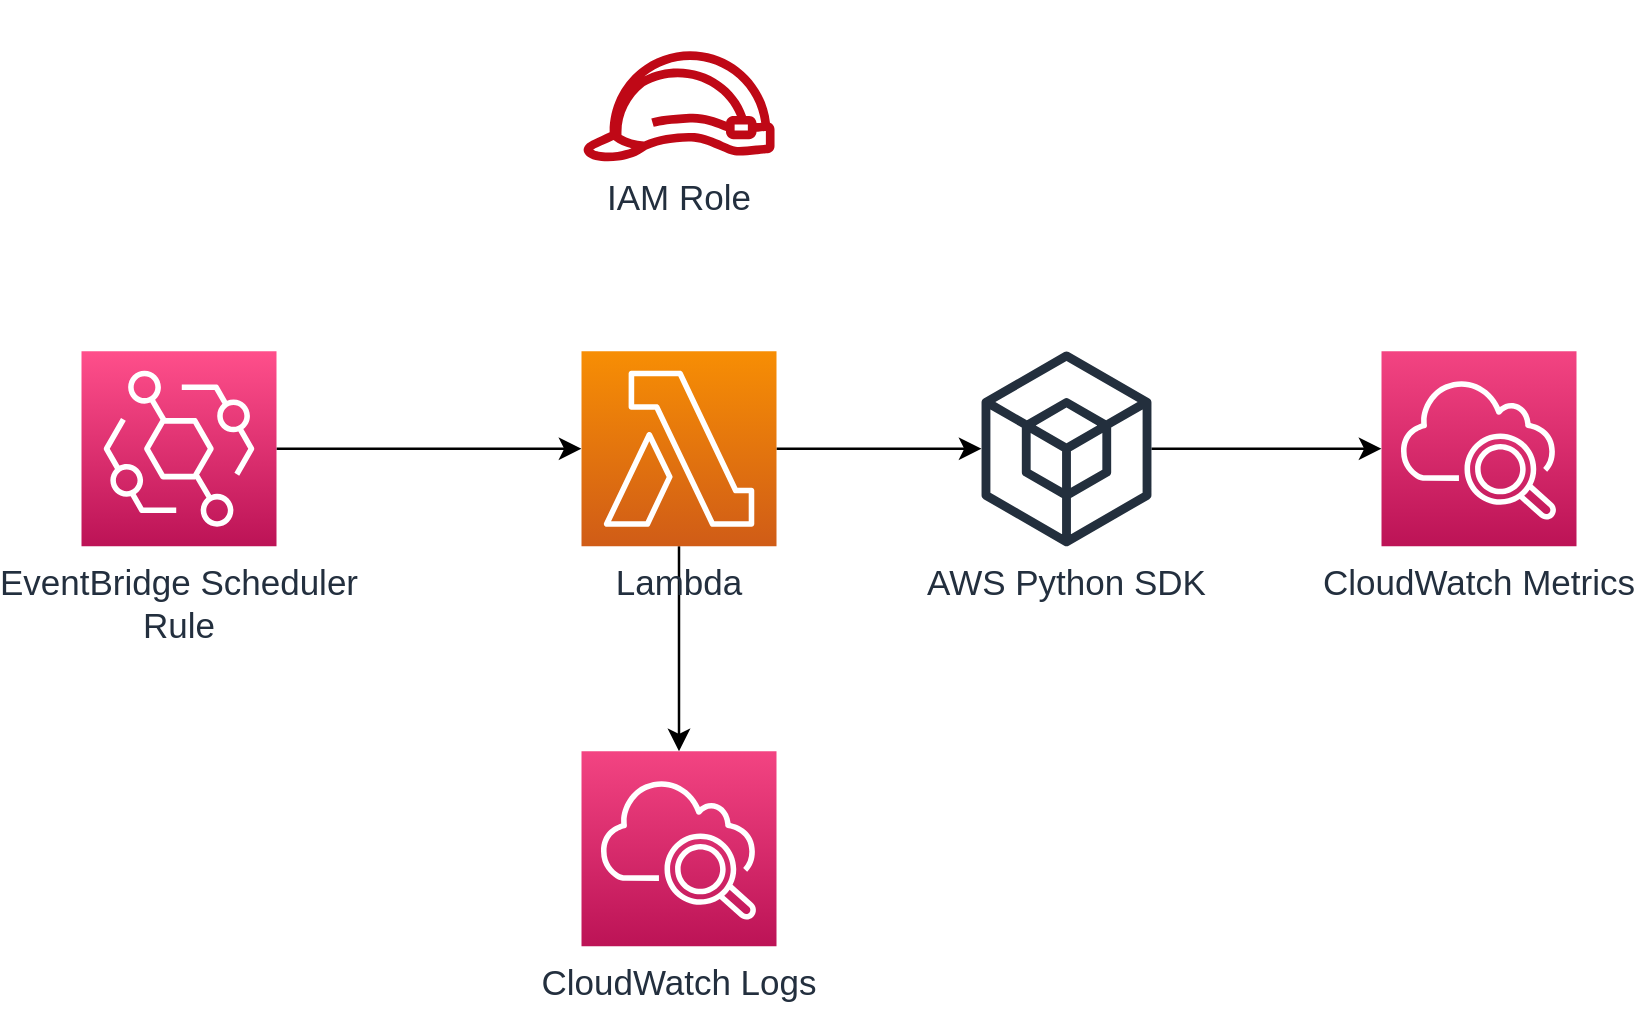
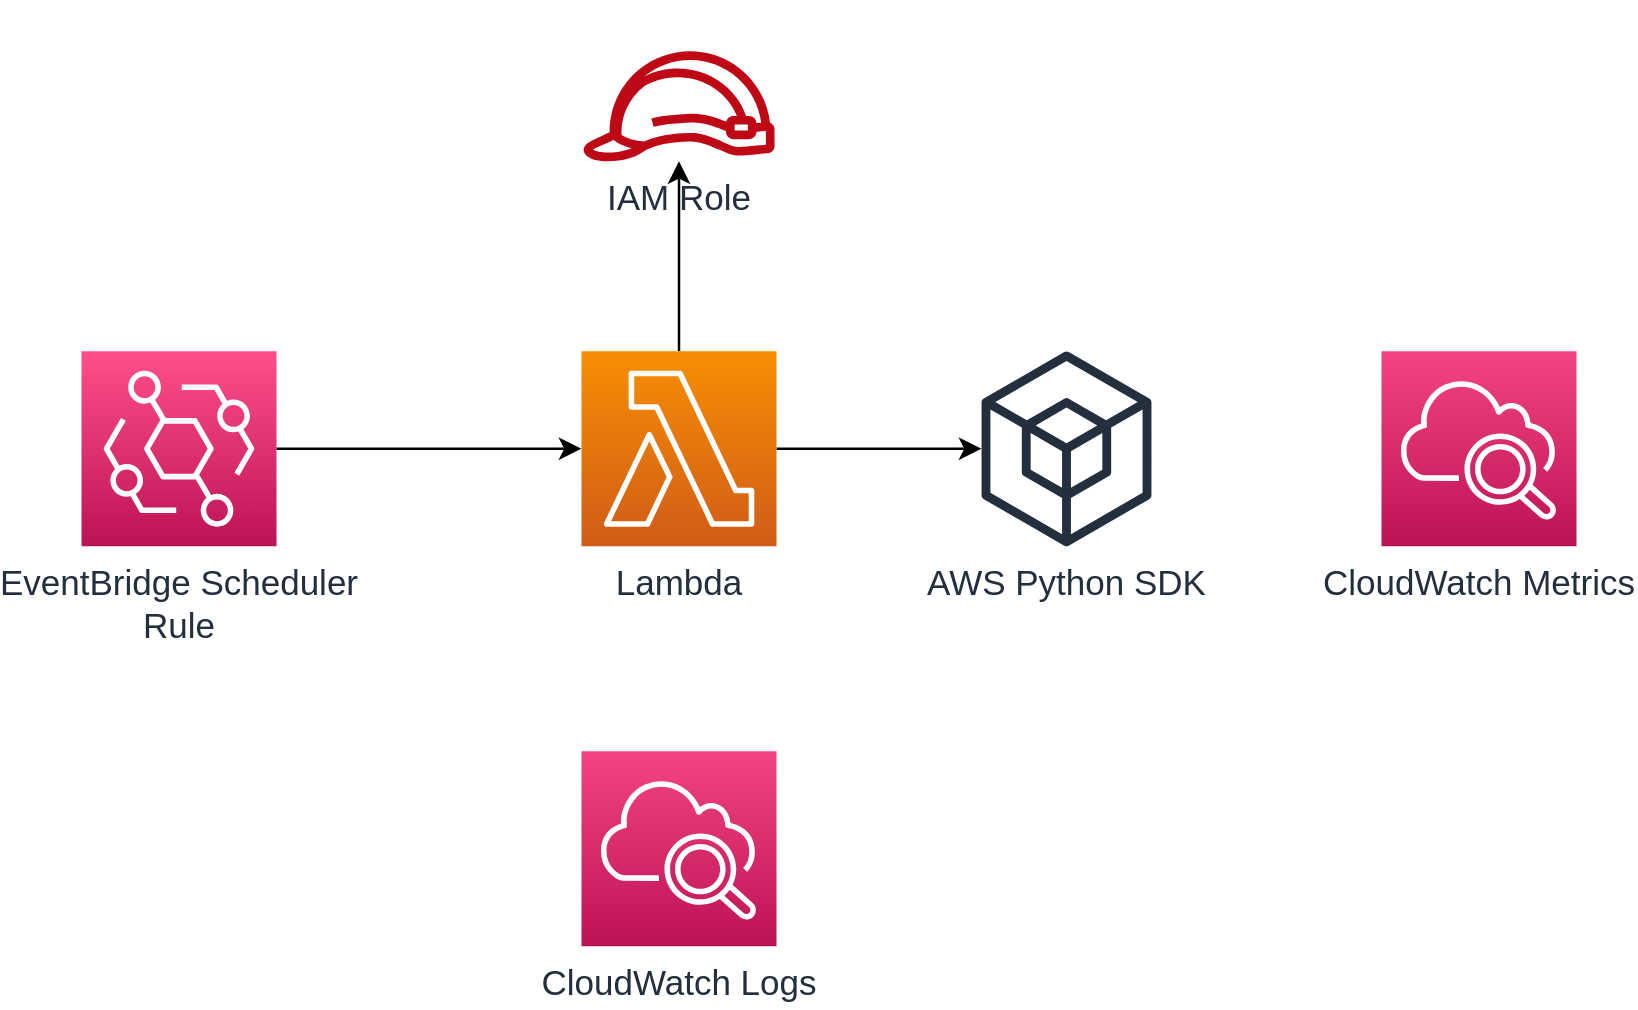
- <mxCell id="10" style="edgeStyle=orthogonalEdgeStyle;rounded=0;orthogonalLoop=1;jettySize=auto;html=1;fontSize=14;" edge="1" parent="1" source="11" target="9"><mxGeometry relative="1" as="geometry" /></mxCell>
- <mxCell id="4" style="edgeStyle=orthogonalEdgeStyle;rounded=0;orthogonalLoop=1;jettySize=auto;html=1;fontSize=14;" edge="1" parent="1" source="6" target="8"><mxGeometry relative="1" as="geometry" /></mxCell>
+ <mxCell id="4" style="edgeStyle=orthogonalEdgeStyle;rounded=0;orthogonalLoop=1;jettySize=auto;html=1;fontSize=14;" edge="1" parent="1" source="6" target="7"><mxGeometry relative="1" as="geometry" /></mxCell>
